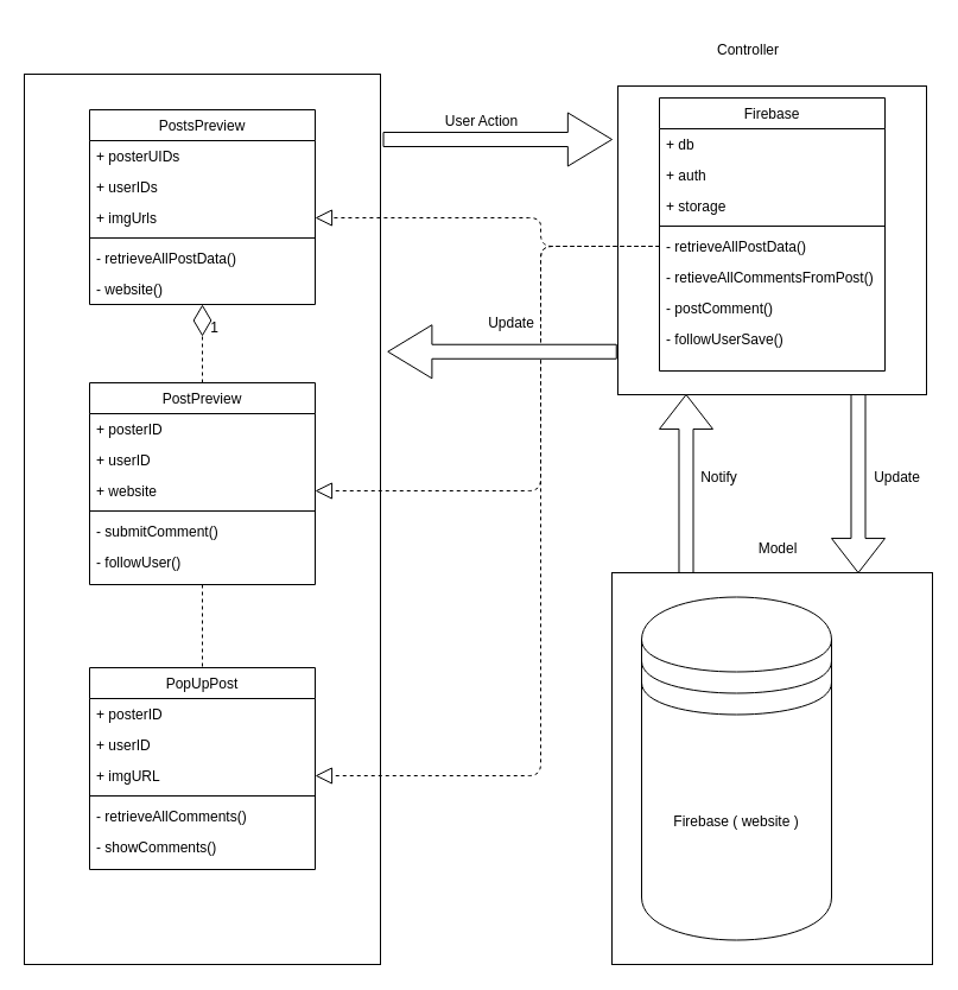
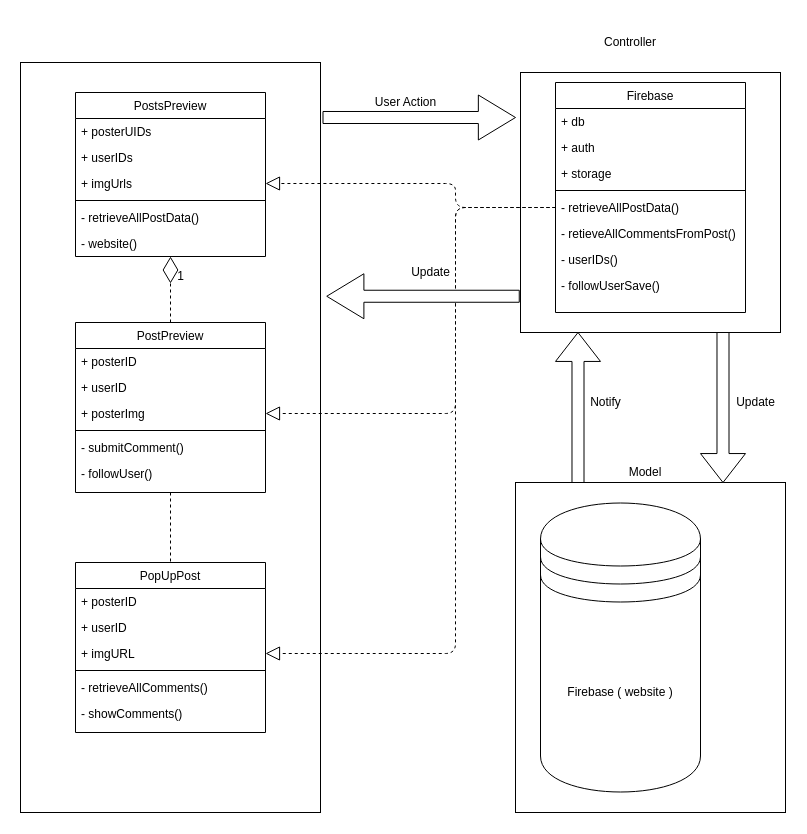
- <mxCell id="42" value="- postComment()" style="text;align=left;verticalAlign=top;spacingLeft=4;spacingRight=4;overflow=hidden;rotatable=0;points=[[0,0.5],[1,0.5]];portConstraint=eastwest;" vertex="1" parent="35"><mxGeometry y="164" width="190" height="26" as="geometry" /></mxCell>
+ <mxCell id="42" value="- userIDs()" style="text;align=left;verticalAlign=top;spacingLeft=4;spacingRight=4;overflow=hidden;rotatable=0;points=[[0,0.5],[1,0.5]];portConstraint=eastwest;" vertex="1" parent="35"><mxGeometry y="164" width="190" height="26" as="geometry" /></mxCell>
- <mxCell id="24" value="+ website" style="text;align=left;verticalAlign=top;spacingLeft=4;spacingRight=4;overflow=hidden;rotatable=0;points=[[0,0.5],[1,0.5]];portConstraint=eastwest;rounded=0;shadow=0;html=0;" vertex="1" parent="21"><mxGeometry y="78" width="190" height="26" as="geometry" /></mxCell>
+ <mxCell id="24" value="+ posterImg" style="text;align=left;verticalAlign=top;spacingLeft=4;spacingRight=4;overflow=hidden;rotatable=0;points=[[0,0.5],[1,0.5]];portConstraint=eastwest;rounded=0;shadow=0;html=0;" vertex="1" parent="21"><mxGeometry y="78" width="190" height="26" as="geometry" /></mxCell>
- <mxCell id="13" value="Model" style="text;html=1;strokeColor=none;fillColor=none;align=center;verticalAlign=middle;whiteSpace=wrap;rounded=0;" vertex="1" parent="1"><mxGeometry x="635" y="452" width="40" height="20" as="geometry" /></mxCell>
+ <mxCell id="13" value="Model" style="text;html=1;strokeColor=none;fillColor=none;align=center;verticalAlign=middle;whiteSpace=wrap;rounded=0;" vertex="1" parent="1"><mxGeometry x="625" y="462" width="40" height="20" as="geometry" /></mxCell>
